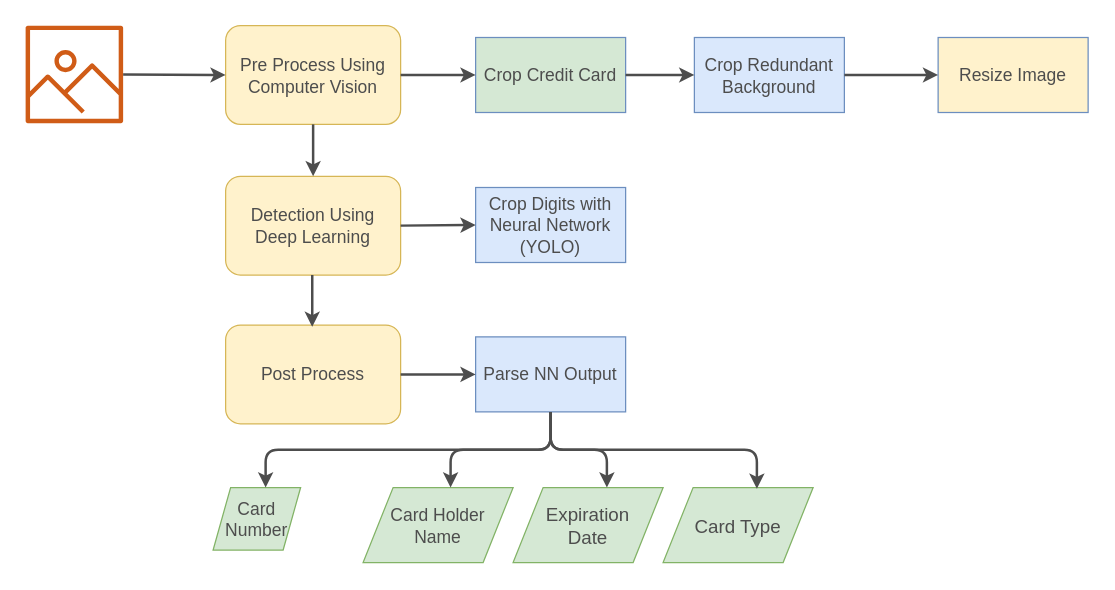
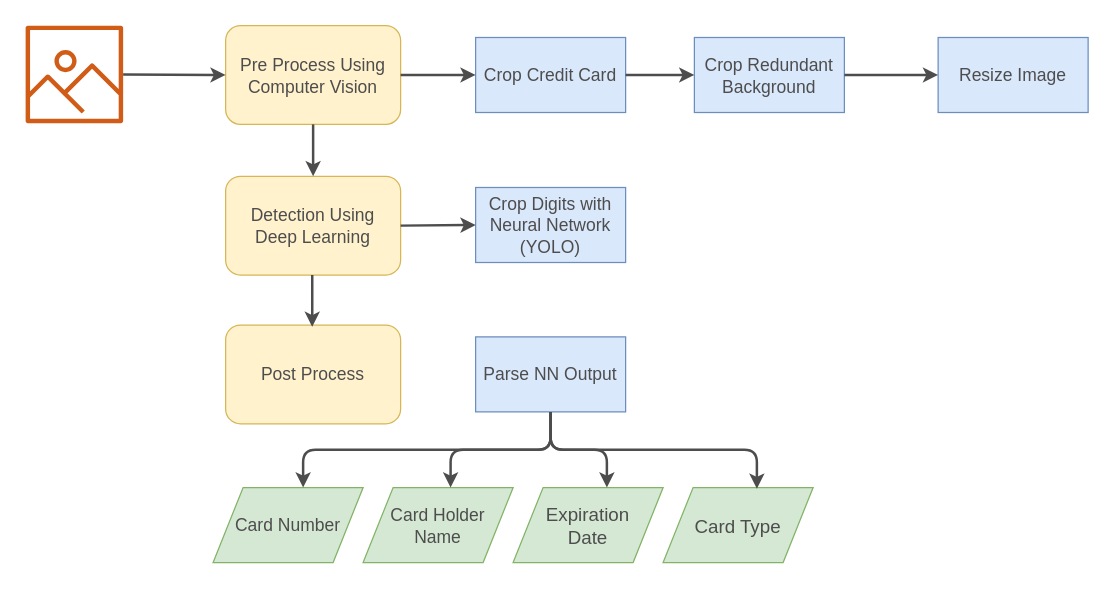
- <mxCell id="3" value="&lt;font color=&quot;#4d4d4d&quot; style=&quot;font-size: 14px&quot;&gt;Crop Credit Card&lt;/font&gt;" style="rounded=0;whiteSpace=wrap;html=1;fillColor=#d5e8d4;strokeColor=#6c8ebf;" parent="1" vertex="1"><mxGeometry x="380" y="29.5" width="120" height="60" as="geometry" /></mxCell>
+ <mxCell id="3" value="&lt;font color=&quot;#4d4d4d&quot; style=&quot;font-size: 14px&quot;&gt;Crop Credit Card&lt;/font&gt;" style="rounded=0;whiteSpace=wrap;html=1;fillColor=#dae8fc;strokeColor=#6c8ebf;" parent="1" vertex="1"><mxGeometry x="380" y="29.5" width="120" height="60" as="geometry" /></mxCell>
- <mxCell id="5" value="&lt;font color=&quot;#4d4d4d&quot;&gt;&lt;span style=&quot;font-size: 14px&quot;&gt;Resize Image&lt;/span&gt;&lt;/font&gt;" style="rounded=0;whiteSpace=wrap;html=1;fillColor=#fff2cc;strokeColor=#6c8ebf;" parent="1" vertex="1"><mxGeometry x="750" y="29.5" width="120" height="60" as="geometry" /></mxCell>
+ <mxCell id="5" value="&lt;font color=&quot;#4d4d4d&quot;&gt;&lt;span style=&quot;font-size: 14px&quot;&gt;Resize Image&lt;/span&gt;&lt;/font&gt;" style="rounded=0;whiteSpace=wrap;html=1;fillColor=#dae8fc;strokeColor=#6c8ebf;" parent="1" vertex="1"><mxGeometry x="750" y="29.5" width="120" height="60" as="geometry" /></mxCell>
- <mxCell id="21" value="" style="endArrow=classic;html=1;strokeWidth=2;exitX=1;exitY=0.5;exitDx=0;exitDy=0;entryX=0;entryY=0.5;entryDx=0;entryDy=0;strokeColor=#4D4D4D;" parent="1" source="14" target="7" edge="1"><mxGeometry width="50" height="50" relative="1" as="geometry"><mxPoint x="380" y="229.5" as="sourcePoint" /><mxPoint x="450" y="229.5" as="targetPoint" /></mxGeometry></mxCell>
- <mxCell id="9" value="&lt;font color=&quot;#4d4d4d&quot; style=&quot;font-size: 14px&quot;&gt;Card Number&lt;/font&gt;" style="shape=parallelogram;perimeter=parallelogramPerimeter;whiteSpace=wrap;html=1;fillColor=#d5e8d4;strokeColor=#82b366;" parent="1" vertex="1"><mxGeometry x="170" y="389.5" width="70" height="50" as="geometry" /></mxCell>
+ <mxCell id="9" value="&lt;font color=&quot;#4d4d4d&quot; style=&quot;font-size: 14px&quot;&gt;Card Number&lt;/font&gt;" style="shape=parallelogram;perimeter=parallelogramPerimeter;whiteSpace=wrap;html=1;fillColor=#d5e8d4;strokeColor=#82b366;" parent="1" vertex="1"><mxGeometry x="170" y="389.5" width="120" height="60" as="geometry" /></mxCell>
